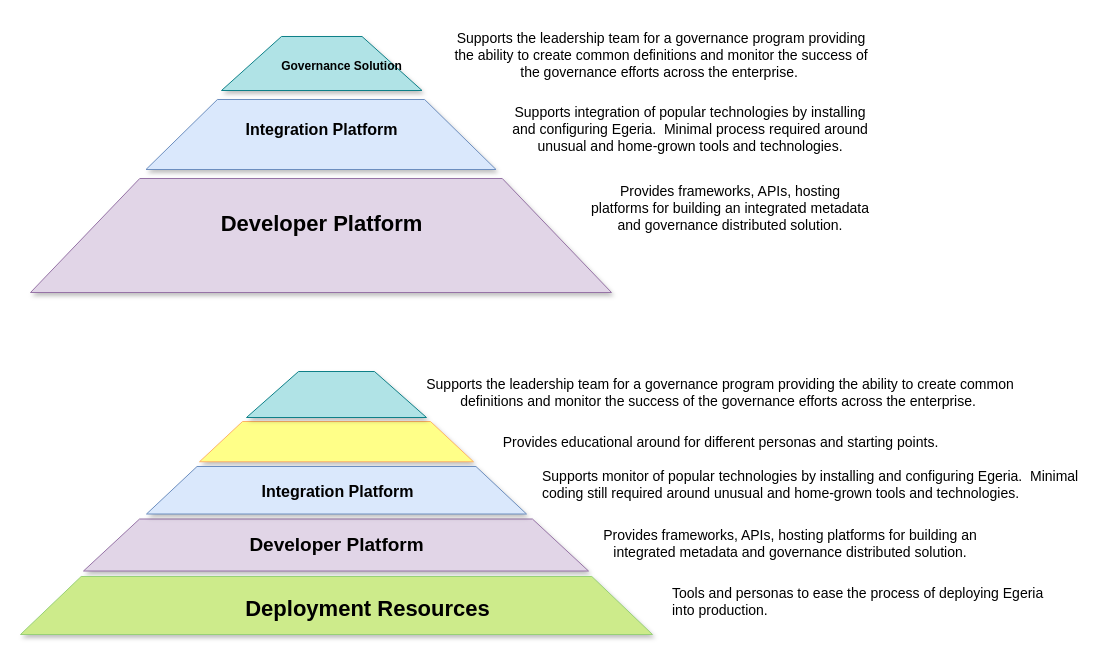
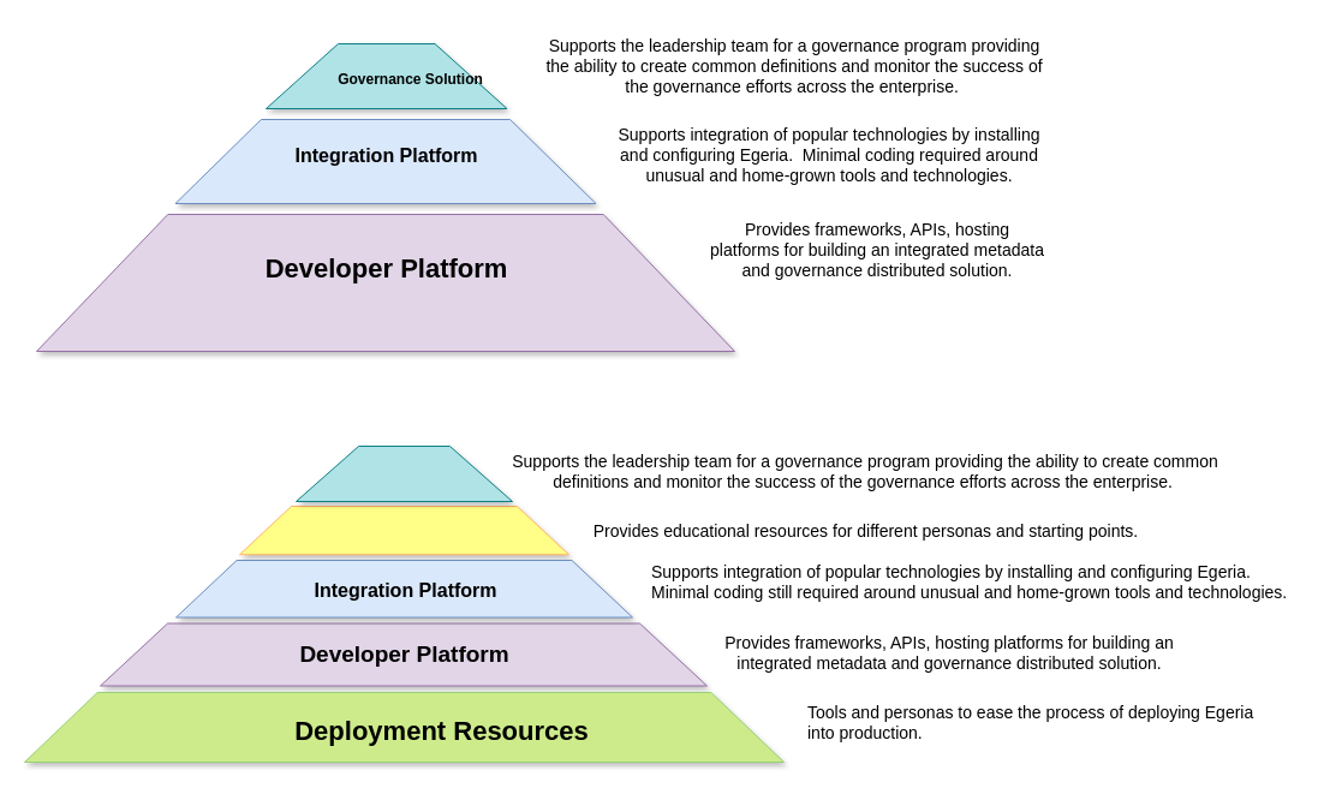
- <mxCell id="9" value="Supports integration of popular technologies by installing and configuring Egeria.&amp;nbsp; Minimal process required around unusual and home-grown tools and technologies." style="text;html=1;strokeColor=none;fillColor=none;align=center;verticalAlign=middle;whiteSpace=wrap;rounded=0;shadow=0;glass=1;fontSize=14;fontColor=#000000;opacity=50;" parent="1" vertex="1"><mxGeometry x="510" y="94.25" width="360" height="69.5" as="geometry" /></mxCell>
+ <mxCell id="9" value="Supports integration of popular technologies by installing and configuring Egeria.&amp;nbsp; Minimal coding required around unusual and home-grown tools and technologies." style="text;html=1;strokeColor=none;fillColor=none;align=center;verticalAlign=middle;whiteSpace=wrap;rounded=0;shadow=0;glass=1;fontSize=14;fontColor=#000000;opacity=50;" parent="1" vertex="1"><mxGeometry x="510" y="94.25" width="360" height="69.5" as="geometry" /></mxCell>
- <mxCell id="22" value="Provides educational around for different personas and starting points." style="text;html=1;align=center;verticalAlign=middle;resizable=0;points=[];;autosize=1;fontSize=14;" parent="1" vertex="1"><mxGeometry x="485" y="432" width="470" height="20" as="geometry" /></mxCell>
+ <mxCell id="22" value="Provides educational resources for different personas and starting points." style="text;html=1;align=center;verticalAlign=middle;resizable=0;points=[];;autosize=1;fontSize=14;" parent="1" vertex="1"><mxGeometry x="485" y="432" width="470" height="20" as="geometry" /></mxCell>
- <mxCell id="16" value="Supports monitor of popular technologies by installing and configuring Egeria.&amp;nbsp; Minimal coding still required around unusual and home-grown tools and technologies." style="text;html=1;strokeColor=none;fillColor=none;align=left;verticalAlign=middle;whiteSpace=wrap;rounded=0;shadow=0;glass=1;fontSize=14;fontColor=#000000;opacity=50;" parent="1" vertex="1"><mxGeometry x="540" y="449" width="540" height="69.5" as="geometry" /></mxCell>
+ <mxCell id="16" value="Supports integration of popular technologies by installing and configuring Egeria.&amp;nbsp; Minimal coding still required around unusual and home-grown tools and technologies." style="text;html=1;strokeColor=none;fillColor=none;align=left;verticalAlign=middle;whiteSpace=wrap;rounded=0;shadow=0;glass=1;fontSize=14;fontColor=#000000;opacity=50;" parent="1" vertex="1"><mxGeometry x="540" y="449" width="540" height="69.5" as="geometry" /></mxCell>
